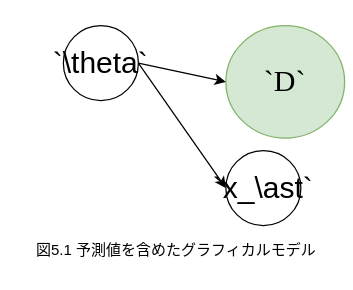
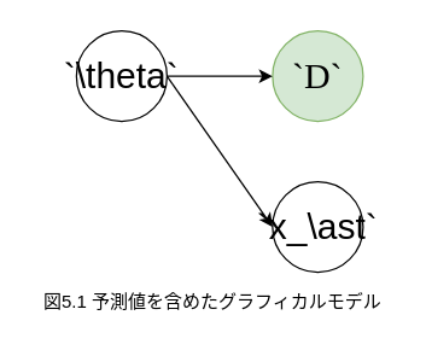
- <mxCell id="3" value="&lt;font face=&quot;Times New Roman&quot;&gt;`D`&lt;/font&gt;" style="ellipse;whiteSpace=wrap;html=1;aspect=fixed;fontSize=24;fillColor=#d5e8d4;strokeColor=#82b366;" parent="1" vertex="1"><mxGeometry x="180" y="20" width="95" height="90" as="geometry" /></mxCell>
+ <mxCell id="3" value="&lt;font face=&quot;Times New Roman&quot;&gt;`D`&lt;/font&gt;" style="ellipse;whiteSpace=wrap;html=1;aspect=fixed;fontSize=24;fillColor=#d5e8d4;strokeColor=#82b366;" parent="1" vertex="1"><mxGeometry x="180" y="20" width="60" height="60" as="geometry" /></mxCell>
